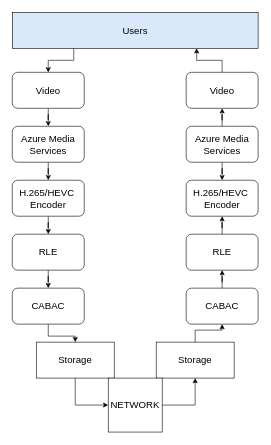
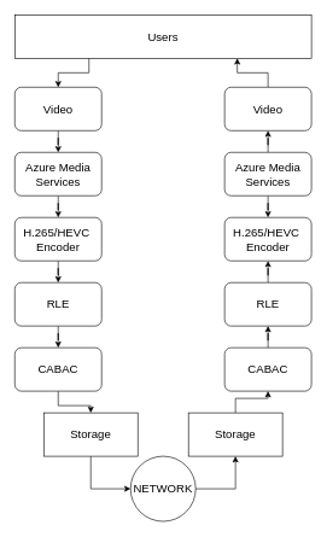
- <mxCell id="7" value="Users" style="rounded=0;whiteSpace=wrap;html=1;fontSize=16;fillColor=#dae8fc;" vertex="1" parent="1"><mxGeometry x="20" y="20" width="410" height="60" as="geometry" /></mxCell>
+ <mxCell id="7" value="Users" style="rounded=0;whiteSpace=wrap;html=1;fontSize=16;" vertex="1" parent="1"><mxGeometry x="20" y="20" width="410" height="60" as="geometry" /></mxCell>
- <mxCell id="29" value="NETWORK" style="whiteSpace=wrap;html=1;aspect=fixed;fontSize=16;rounded=0;" vertex="1" parent="1"><mxGeometry x="180" y="630" width="90" height="90" as="geometry" /></mxCell>
+ <mxCell id="29" value="NETWORK" style="ellipse;whiteSpace=wrap;html=1;aspect=fixed;fontSize=16;" vertex="1" parent="1"><mxGeometry x="180" y="630" width="90" height="90" as="geometry" /></mxCell>
